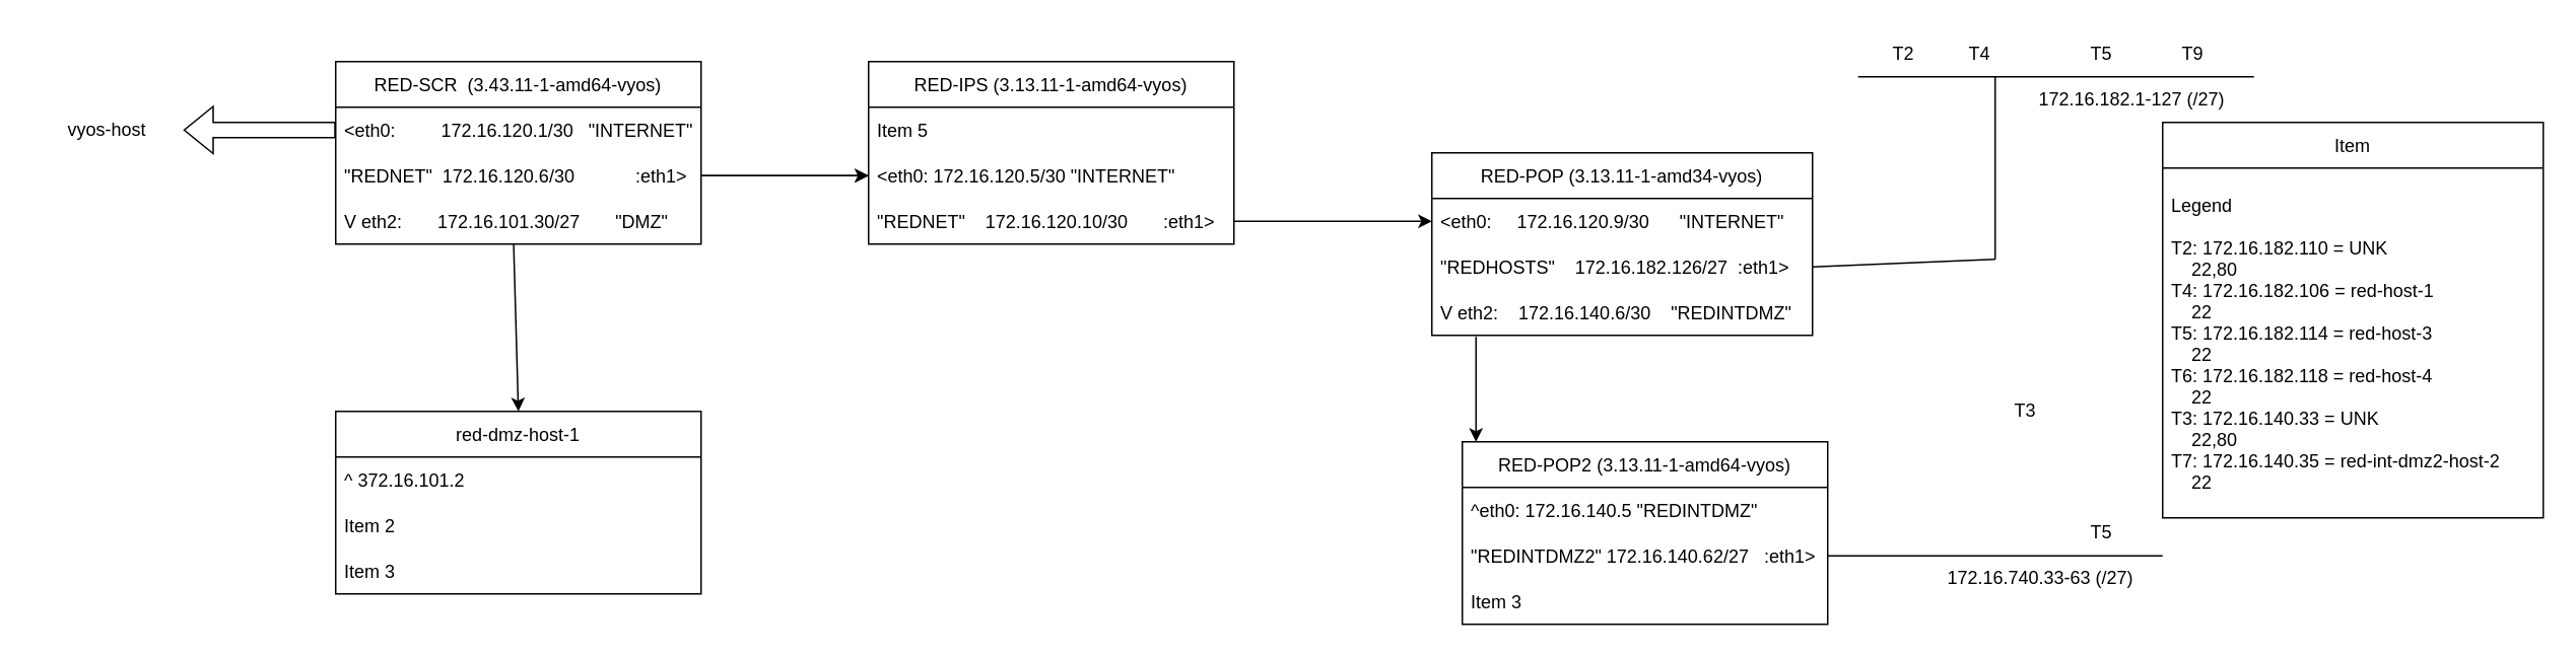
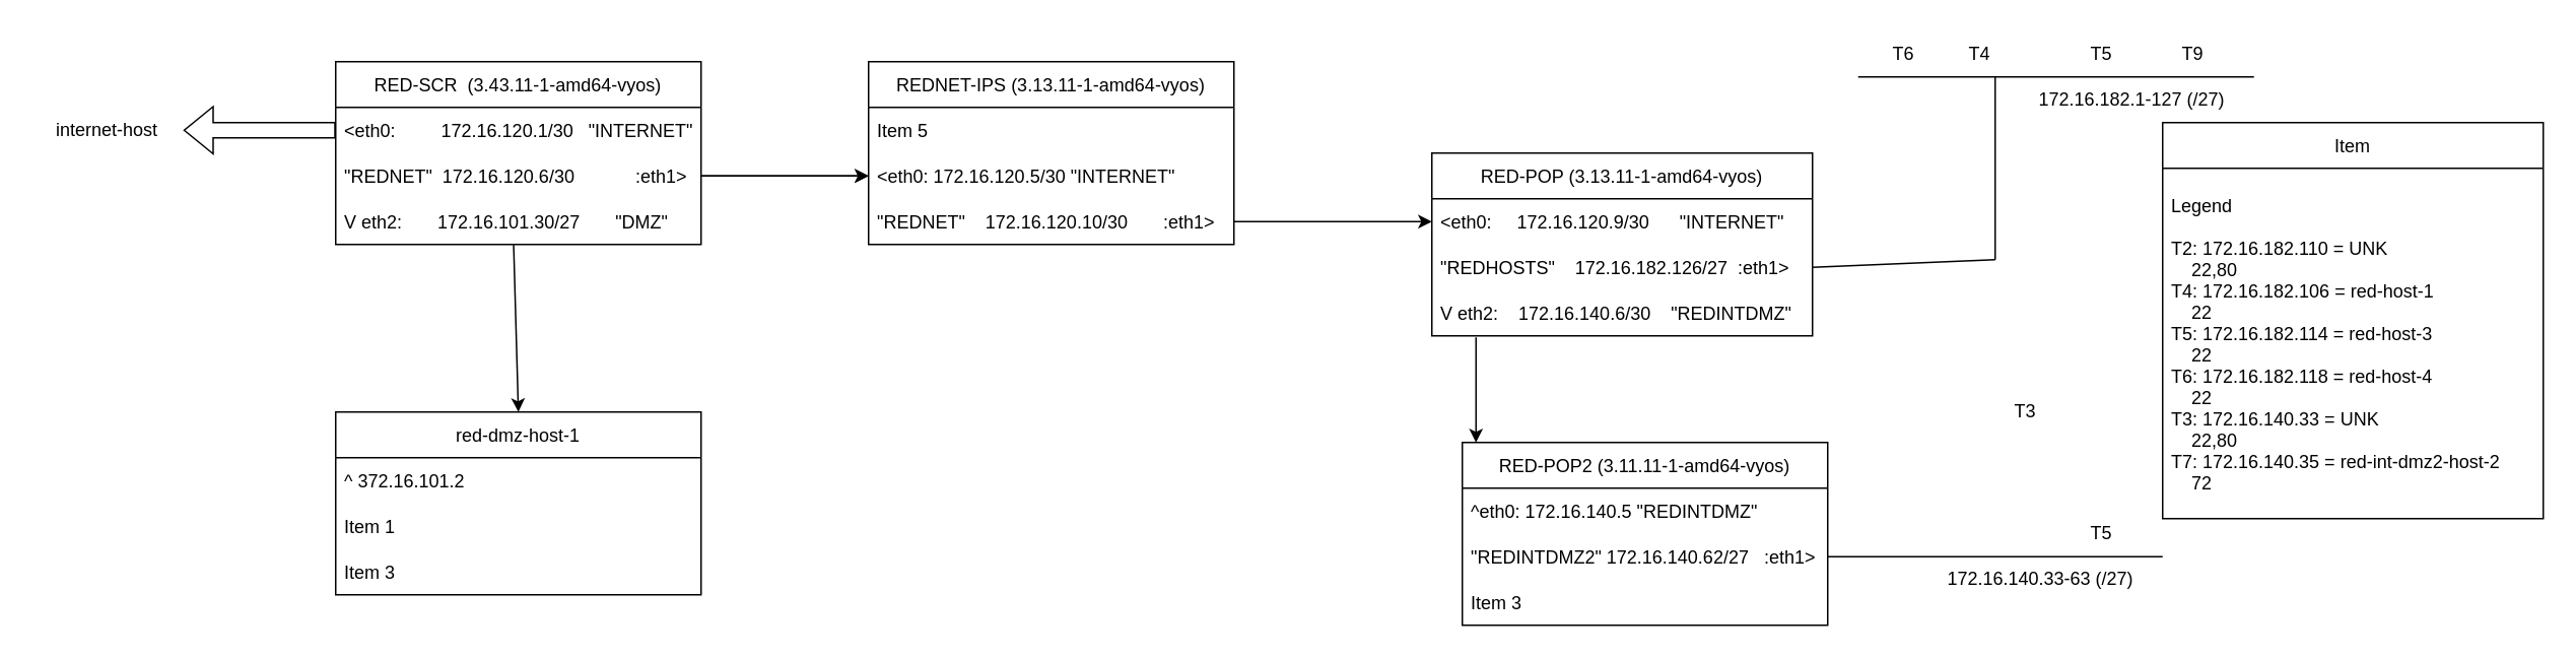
- <mxCell id="30" value="T2" style="text;html=1;strokeColor=none;fillColor=none;align=center;verticalAlign=middle;whiteSpace=wrap;rounded=0;" vertex="1" parent="1"><mxGeometry x="1220" y="20" width="60" height="30" as="geometry" /></mxCell>
+ <mxCell id="30" value="T6" style="text;html=1;strokeColor=none;fillColor=none;align=center;verticalAlign=middle;whiteSpace=wrap;rounded=0;" vertex="1" parent="1"><mxGeometry x="1220" y="20" width="60" height="30" as="geometry" /></mxCell>
- <mxCell id="7" value="RED-IPS (3.13.11-1-amd64-vyos)" style="swimlane;fontStyle=0;childLayout=stackLayout;horizontal=1;startSize=30;horizontalStack=0;resizeParent=1;resizeParentMax=0;resizeLast=0;collapsible=1;marginBottom=0;" vertex="1" parent="1"><mxGeometry x="570" y="40" width="240" height="120" as="geometry" /></mxCell>
+ <mxCell id="7" value="REDNET-IPS (3.13.11-1-amd64-vyos)" style="swimlane;fontStyle=0;childLayout=stackLayout;horizontal=1;startSize=30;horizontalStack=0;resizeParent=1;resizeParentMax=0;resizeLast=0;collapsible=1;marginBottom=0;" vertex="1" parent="1"><mxGeometry x="570" y="40" width="240" height="120" as="geometry" /></mxCell>
- <mxCell id="42" value="vyos-host" style="text;html=1;strokeColor=none;fillColor=none;align=center;verticalAlign=middle;whiteSpace=wrap;rounded=0;" vertex="1" parent="1"><mxGeometry x="20" y="70" width="100" height="30" as="geometry" /></mxCell>
+ <mxCell id="42" value="internet-host" style="text;html=1;strokeColor=none;fillColor=none;align=center;verticalAlign=middle;whiteSpace=wrap;rounded=0;" vertex="1" parent="1"><mxGeometry x="20" y="70" width="100" height="30" as="geometry" /></mxCell>
- <mxCell id="17" value="RED-POP (3.13.11-1-amd34-vyos)" style="swimlane;fontStyle=0;childLayout=stackLayout;horizontal=1;startSize=30;horizontalStack=0;resizeParent=1;resizeParentMax=0;resizeLast=0;collapsible=1;marginBottom=0;" vertex="1" parent="1"><mxGeometry x="940" y="100" width="250" height="120" as="geometry" /></mxCell>
+ <mxCell id="17" value="RED-POP (3.13.11-1-amd64-vyos)" style="swimlane;fontStyle=0;childLayout=stackLayout;horizontal=1;startSize=30;horizontalStack=0;resizeParent=1;resizeParentMax=0;resizeLast=0;collapsible=1;marginBottom=0;" vertex="1" parent="1"><mxGeometry x="940" y="100" width="250" height="120" as="geometry" /></mxCell>
- <mxCell id="36" value="Legend&#10;&#10;T2: 172.16.182.110 = UNK&#10;    22,80&#10;T4: 172.16.182.106 = red-host-1&#10;    22&#10;T5:&#09;&#09;&#09;172.16.182.114 = red-host-3&#10;    22&#10;T6:&#09;&#09;&#09;172.16.182.118 = red-host-4&#10;    22&#10;T3: 172.16.140.33 = UNK&#10;&#09;&#09;    22,80&#10;T7: 172.16.140.35 = red-int-dmz2-host-2 &#10;    22" style="text;strokeColor=none;fillColor=none;align=left;verticalAlign=middle;spacingLeft=4;spacingRight=4;overflow=hidden;points=[[0,0.5],[1,0.5]];portConstraint=eastwest;rotatable=0;" vertex="1" parent="35"><mxGeometry y="30" width="250" height="230" as="geometry" /></mxCell>
+ <mxCell id="36" value="Legend&#10;&#10;T2: 172.16.182.110 = UNK&#10;    22,80&#10;T4: 172.16.182.106 = red-host-1&#10;    22&#10;T5:&#09;&#09;&#09;172.16.182.114 = red-host-3&#10;    22&#10;T6:&#09;&#09;&#09;172.16.182.118 = red-host-4&#10;    22&#10;T3: 172.16.140.33 = UNK&#10;&#09;&#09;    22,80&#10;T7: 172.16.140.35 = red-int-dmz2-host-2 &#10;    72" style="text;strokeColor=none;fillColor=none;align=left;verticalAlign=middle;spacingLeft=4;spacingRight=4;overflow=hidden;points=[[0,0.5],[1,0.5]];portConstraint=eastwest;rotatable=0;" vertex="1" parent="35"><mxGeometry y="30" width="250" height="230" as="geometry" /></mxCell>
- <mxCell id="23" value="RED-POP2 (3.13.11-1-amd64-vyos)" style="swimlane;fontStyle=0;childLayout=stackLayout;horizontal=1;startSize=30;horizontalStack=0;resizeParent=1;resizeParentMax=0;resizeLast=0;collapsible=1;marginBottom=0;" vertex="1" parent="1"><mxGeometry x="960" y="290" width="240" height="120" as="geometry" /></mxCell>
+ <mxCell id="23" value="RED-POP2 (3.11.11-1-amd64-vyos)" style="swimlane;fontStyle=0;childLayout=stackLayout;horizontal=1;startSize=30;horizontalStack=0;resizeParent=1;resizeParentMax=0;resizeLast=0;collapsible=1;marginBottom=0;" vertex="1" parent="1"><mxGeometry x="960" y="290" width="240" height="120" as="geometry" /></mxCell>
- <mxCell id="13" value="Item 2" style="text;strokeColor=none;fillColor=none;align=left;verticalAlign=middle;spacingLeft=4;spacingRight=4;overflow=hidden;points=[[0,0.5],[1,0.5]];portConstraint=eastwest;rotatable=0;" vertex="1" parent="11"><mxGeometry y="60" width="240" height="30" as="geometry" /></mxCell>
+ <mxCell id="13" value="Item 1" style="text;strokeColor=none;fillColor=none;align=left;verticalAlign=middle;spacingLeft=4;spacingRight=4;overflow=hidden;points=[[0,0.5],[1,0.5]];portConstraint=eastwest;rotatable=0;" vertex="1" parent="11"><mxGeometry y="60" width="240" height="30" as="geometry" /></mxCell>
- <mxCell id="40" value="172.16.740.33-63 (/27)" style="text;html=1;strokeColor=none;fillColor=none;align=center;verticalAlign=middle;whiteSpace=wrap;rounded=0;" vertex="1" parent="1"><mxGeometry x="1210" y="365" width="260" height="30" as="geometry" /></mxCell>
+ <mxCell id="40" value="172.16.140.33-63 (/27)" style="text;html=1;strokeColor=none;fillColor=none;align=center;verticalAlign=middle;whiteSpace=wrap;rounded=0;" vertex="1" parent="1"><mxGeometry x="1210" y="365" width="260" height="30" as="geometry" /></mxCell>
